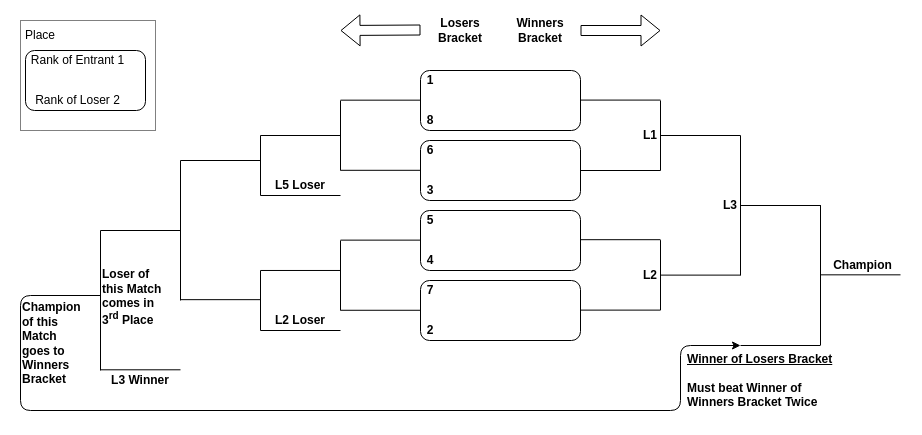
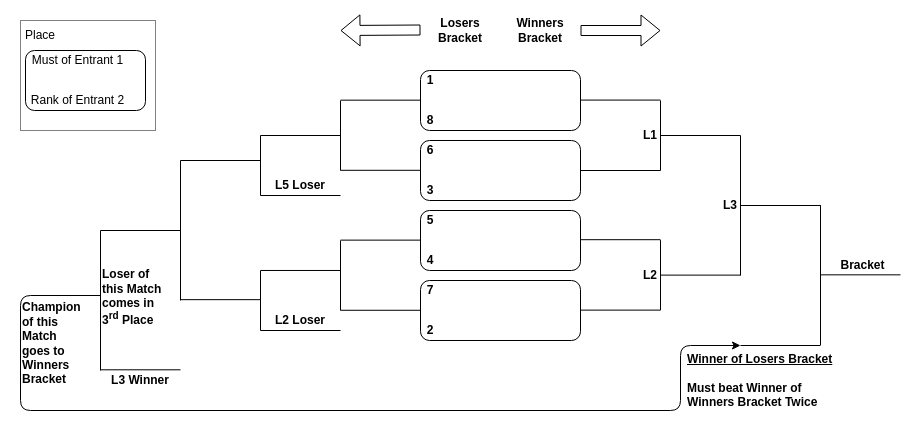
- <mxCell id="63" value="Rank of Entrant 1" style="text;html=1;strokeColor=none;fillColor=none;align=center;verticalAlign=middle;whiteSpace=wrap;rounded=0;" vertex="1" parent="1"><mxGeometry x="20" y="50" width="115" height="20" as="geometry" /></mxCell>
+ <mxCell id="63" value="Must of Entrant 1" style="text;html=1;strokeColor=none;fillColor=none;align=center;verticalAlign=middle;whiteSpace=wrap;rounded=0;" vertex="1" parent="1"><mxGeometry x="20" y="50" width="115" height="20" as="geometry" /></mxCell>
- <mxCell id="64" value="Rank of Loser 2" style="text;html=1;strokeColor=none;fillColor=none;align=center;verticalAlign=middle;whiteSpace=wrap;rounded=0;" vertex="1" parent="1"><mxGeometry x="20" y="90" width="115" height="20" as="geometry" /></mxCell>
+ <mxCell id="64" value="Rank of Entrant 2" style="text;html=1;strokeColor=none;fillColor=none;align=center;verticalAlign=middle;whiteSpace=wrap;rounded=0;" vertex="1" parent="1"><mxGeometry x="20" y="90" width="115" height="20" as="geometry" /></mxCell>
- <mxCell id="27" value="Champion" style="text;html=1;strokeColor=none;fillColor=none;align=center;verticalAlign=middle;whiteSpace=wrap;rounded=0;fontStyle=1" parent="1" vertex="1"><mxGeometry x="830" y="255" width="65" height="20" as="geometry" /></mxCell>
+ <mxCell id="27" value="Bracket" style="text;html=1;strokeColor=none;fillColor=none;align=center;verticalAlign=middle;whiteSpace=wrap;rounded=0;fontStyle=1" parent="1" vertex="1"><mxGeometry x="830" y="255" width="65" height="20" as="geometry" /></mxCell>
